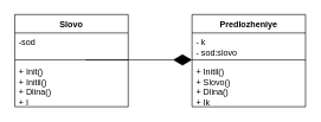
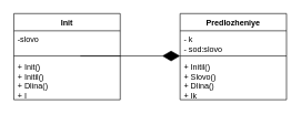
- <mxCell id="2" value="Slovo" style="swimlane;fontStyle=1;align=center;verticalAlign=top;childLayout=stackLayout;horizontal=1;startSize=26;horizontalStack=0;resizeParent=1;resizeParentMax=0;resizeLast=0;collapsible=1;marginBottom=0;" vertex="1" parent="1"><mxGeometry x="20" y="20" width="160" height="130" as="geometry" /></mxCell>
+ <mxCell id="2" value="Init" style="swimlane;fontStyle=1;align=center;verticalAlign=top;childLayout=stackLayout;horizontal=1;startSize=26;horizontalStack=0;resizeParent=1;resizeParentMax=0;resizeLast=0;collapsible=1;marginBottom=0;" vertex="1" parent="1"><mxGeometry x="20" y="20" width="160" height="130" as="geometry" /></mxCell>
- <mxCell id="3" value="-sod" style="text;strokeColor=none;fillColor=none;align=left;verticalAlign=top;spacingLeft=4;spacingRight=4;overflow=hidden;rotatable=0;points=[[0,0.5],[1,0.5]];portConstraint=eastwest;" vertex="1" parent="2"><mxGeometry y="26" width="160" height="34" as="geometry" /></mxCell>
+ <mxCell id="3" value="-slovo" style="text;strokeColor=none;fillColor=none;align=left;verticalAlign=top;spacingLeft=4;spacingRight=4;overflow=hidden;rotatable=0;points=[[0,0.5],[1,0.5]];portConstraint=eastwest;" vertex="1" parent="2"><mxGeometry y="26" width="160" height="34" as="geometry" /></mxCell>
